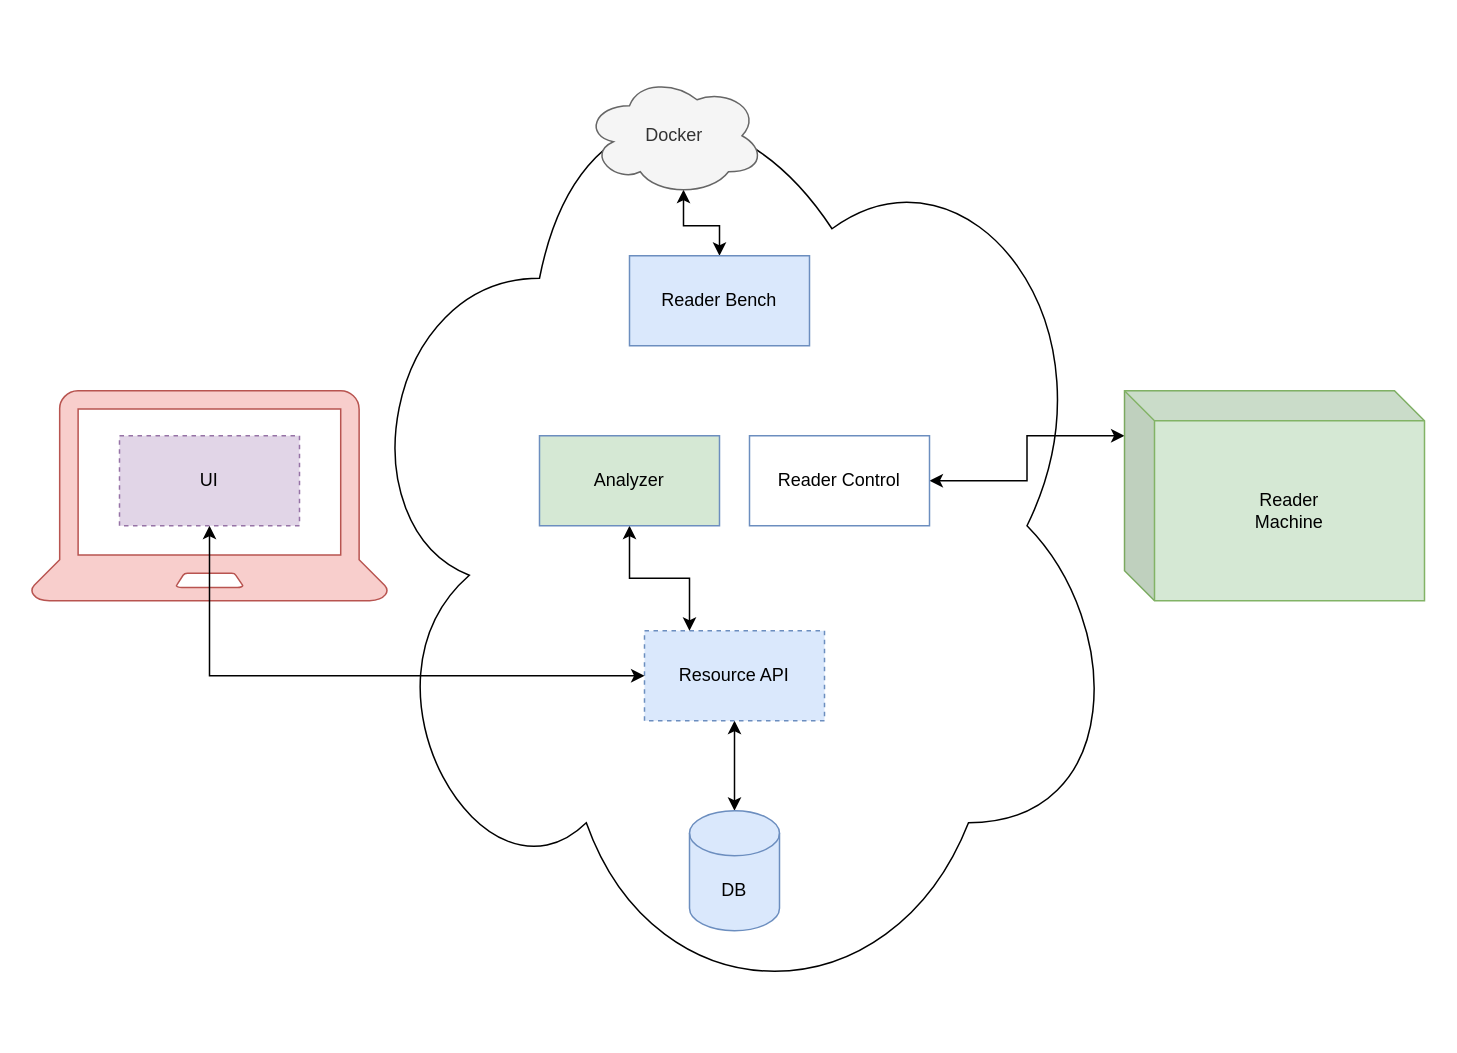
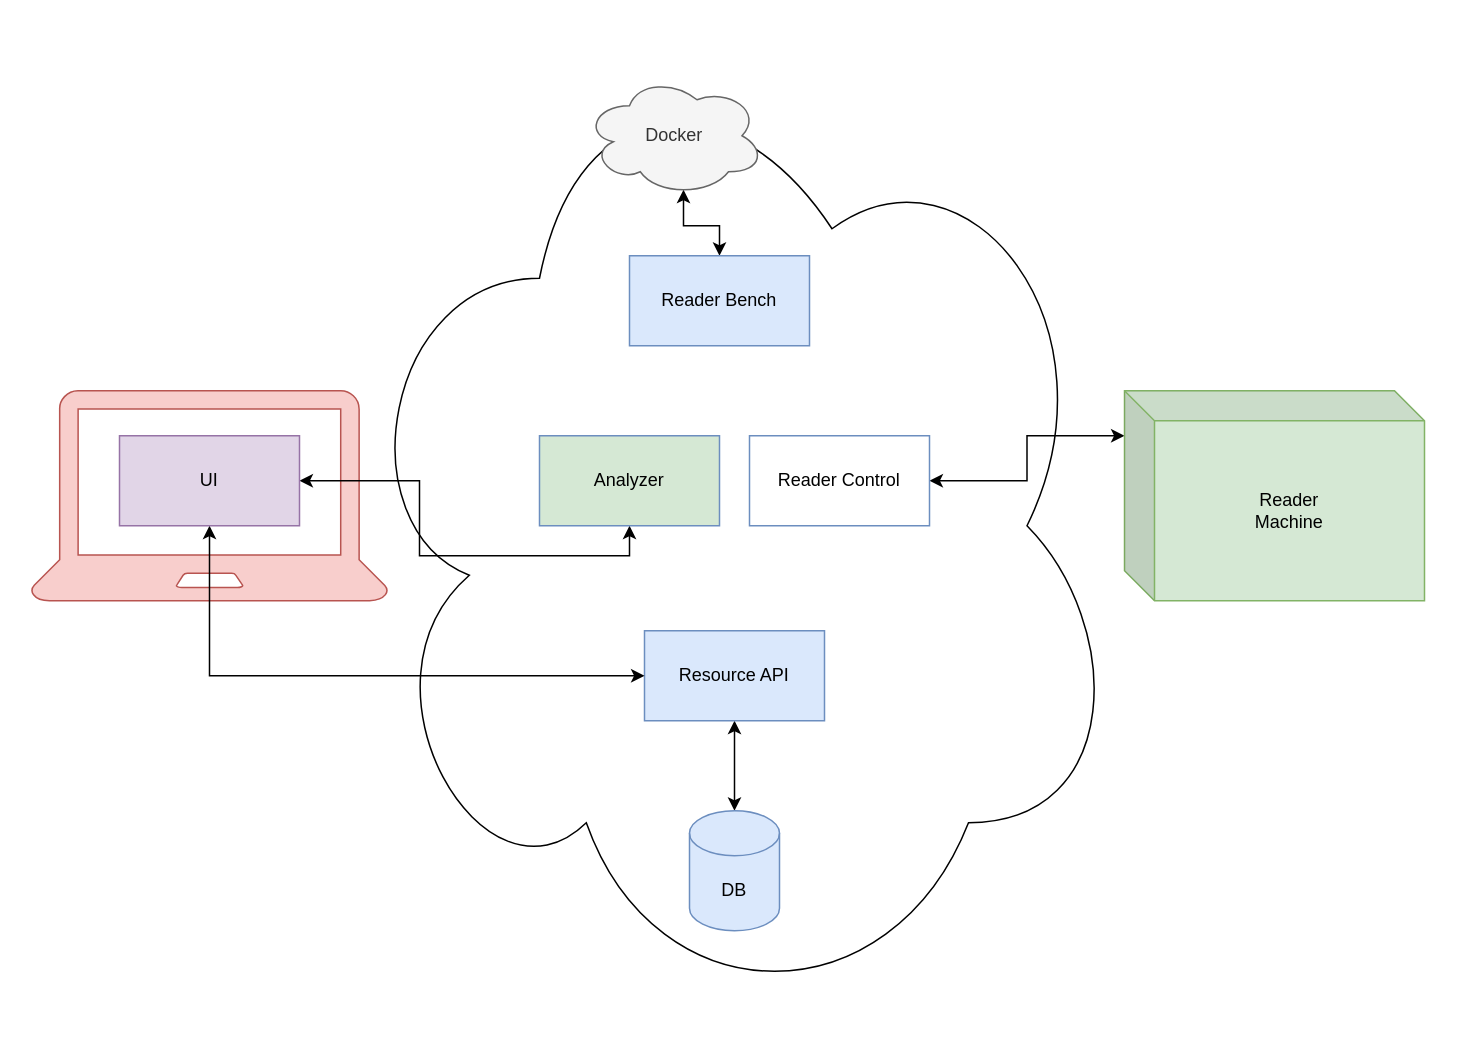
- <mxCell id="12" value="UI" style="rounded=0;whiteSpace=wrap;html=1;fillColor=#e1d5e7;strokeColor=#9673a6;dashed=1;" vertex="1" parent="1"><mxGeometry x="79" y="290" width="120" height="60" as="geometry" /></mxCell>
+ <mxCell id="12" value="UI" style="rounded=0;whiteSpace=wrap;html=1;fillColor=#e1d5e7;strokeColor=#9673a6;" vertex="1" parent="1"><mxGeometry x="79" y="290" width="120" height="60" as="geometry" /></mxCell>
- <mxCell id="9" style="edgeStyle=orthogonalEdgeStyle;rounded=0;orthogonalLoop=1;jettySize=auto;html=1;exitX=0.5;exitY=1;exitDx=0;exitDy=0;entryX=0.25;entryY=0;entryDx=0;entryDy=0;startArrow=classic;startFill=1;" edge="1" parent="1" source="10" target="5"><mxGeometry relative="1" as="geometry" /></mxCell>
+ <mxCell id="9" style="edgeStyle=orthogonalEdgeStyle;rounded=0;orthogonalLoop=1;jettySize=auto;html=1;exitX=0.5;exitY=1;exitDx=0;exitDy=0;startArrow=classic;startFill=1;" edge="1" parent="1" source="10" target="12"><mxGeometry relative="1" as="geometry" /></mxCell>
- <mxCell id="5" value="Resource API" style="rounded=0;whiteSpace=wrap;html=1;fillColor=#dae8fc;strokeColor=#6c8ebf;dashed=1;" vertex="1" parent="1"><mxGeometry x="429" y="420" width="120" height="60" as="geometry" /></mxCell>
+ <mxCell id="5" value="Resource API" style="rounded=0;whiteSpace=wrap;html=1;fillColor=#dae8fc;strokeColor=#6c8ebf;" vertex="1" parent="1"><mxGeometry x="429" y="420" width="120" height="60" as="geometry" /></mxCell>
